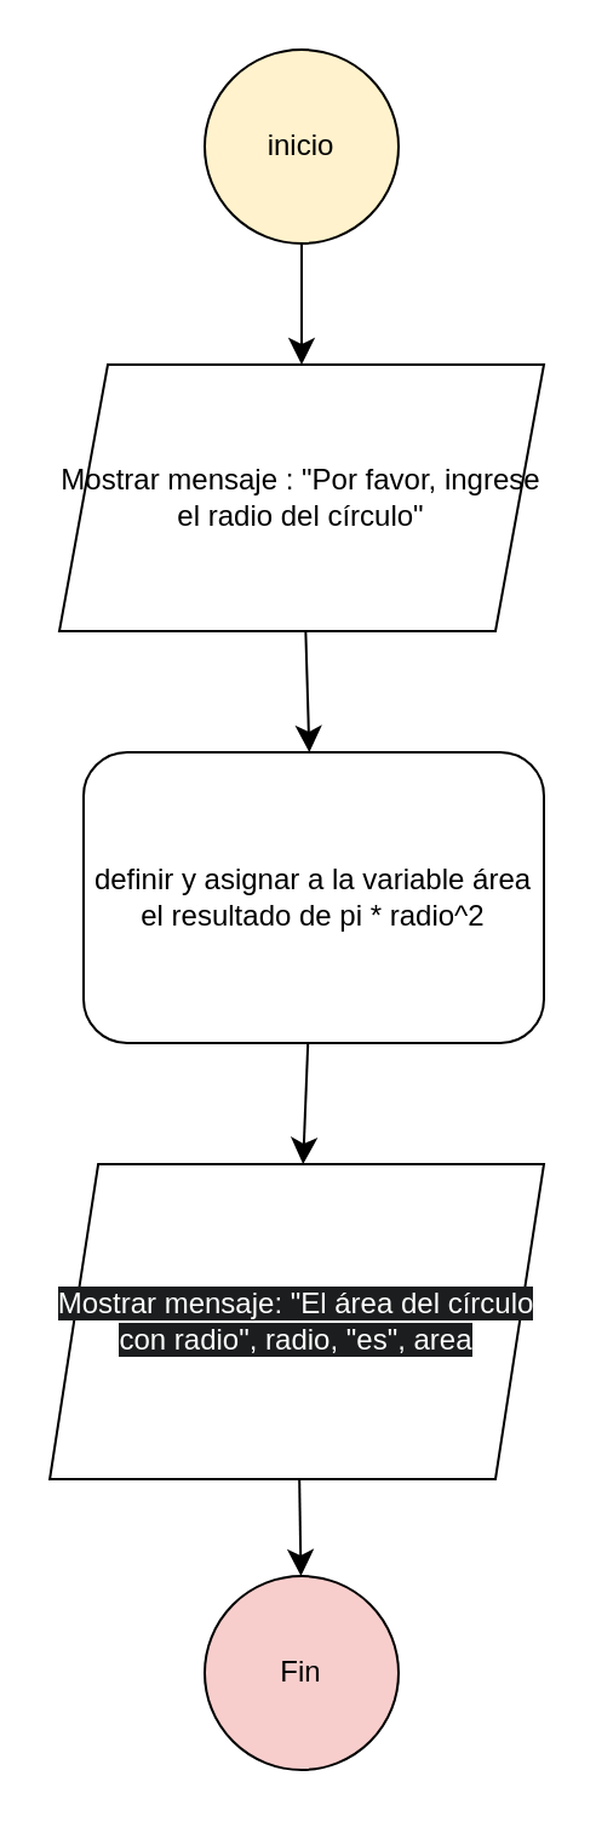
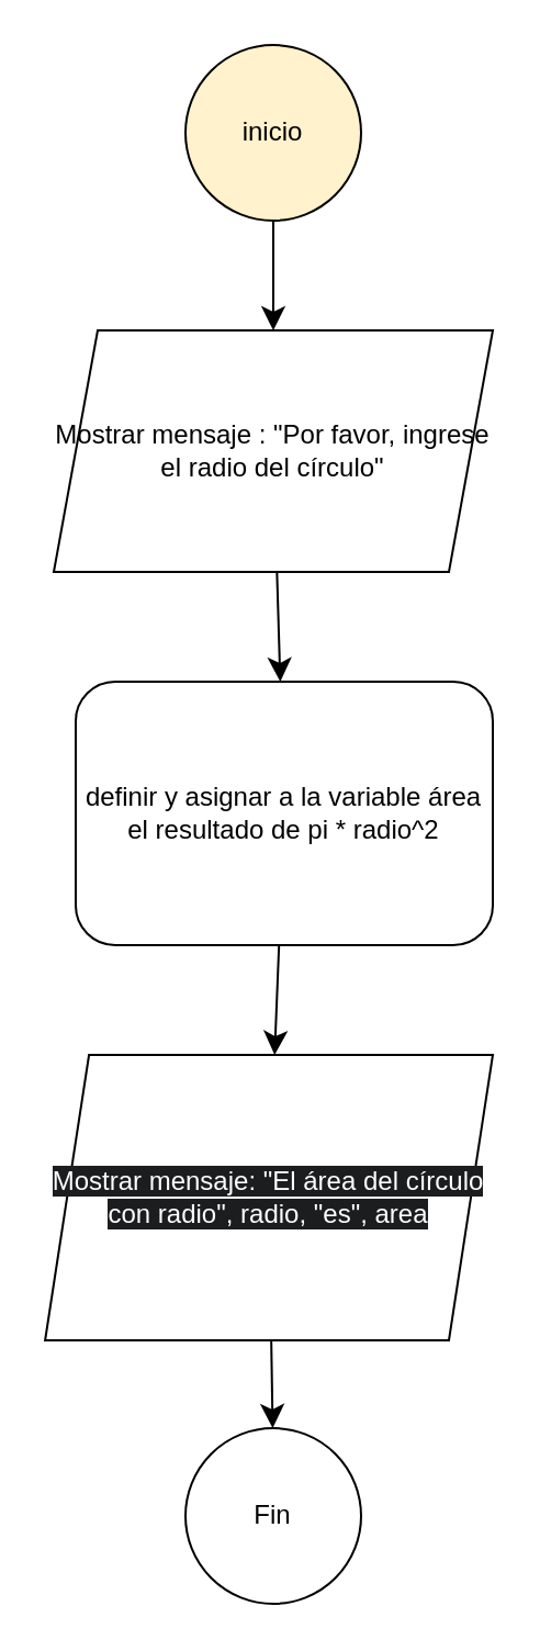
- <mxCell id="10" value="Fin" style="ellipse;whiteSpace=wrap;html=1;fillColor=#f8cecc;" vertex="1" parent="1"><mxGeometry x="84.005" y="650" width="80" height="80" as="geometry" /></mxCell>
+ <mxCell id="10" value="Fin" style="ellipse;whiteSpace=wrap;html=1;" vertex="1" parent="1"><mxGeometry x="84.005" y="650" width="80" height="80" as="geometry" /></mxCell>
